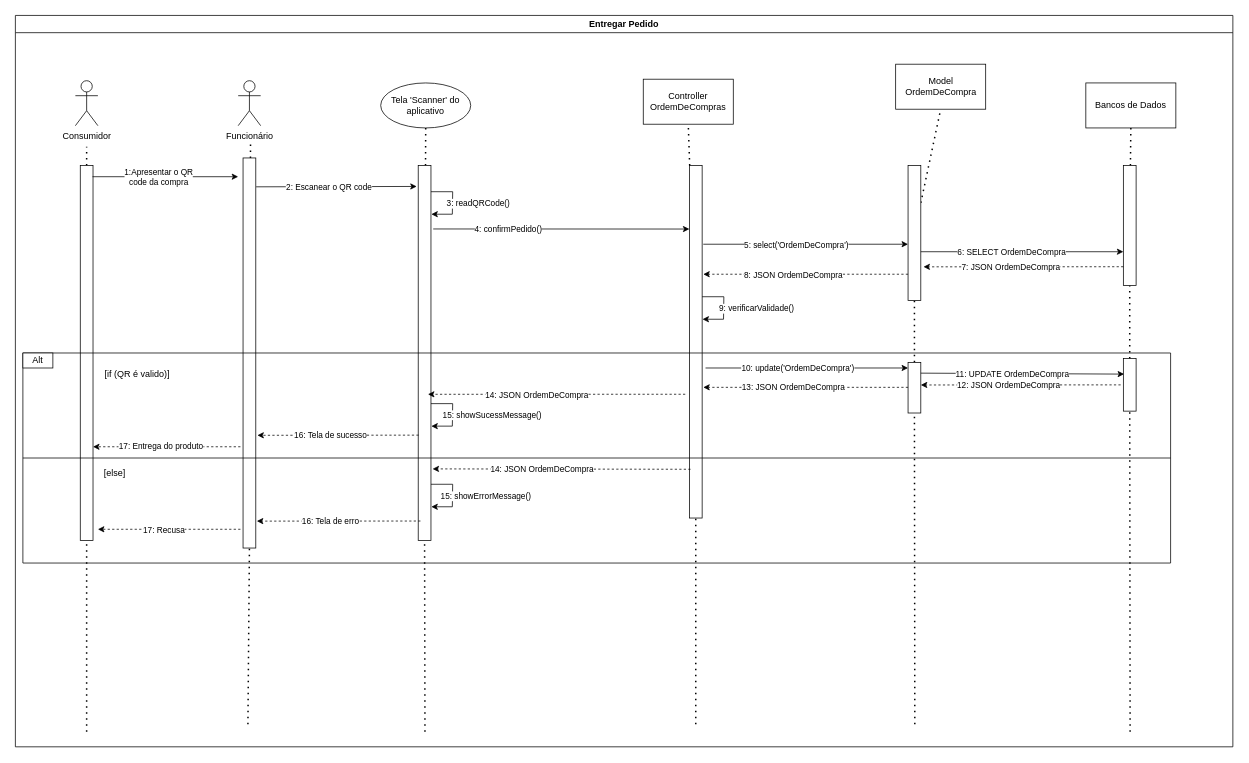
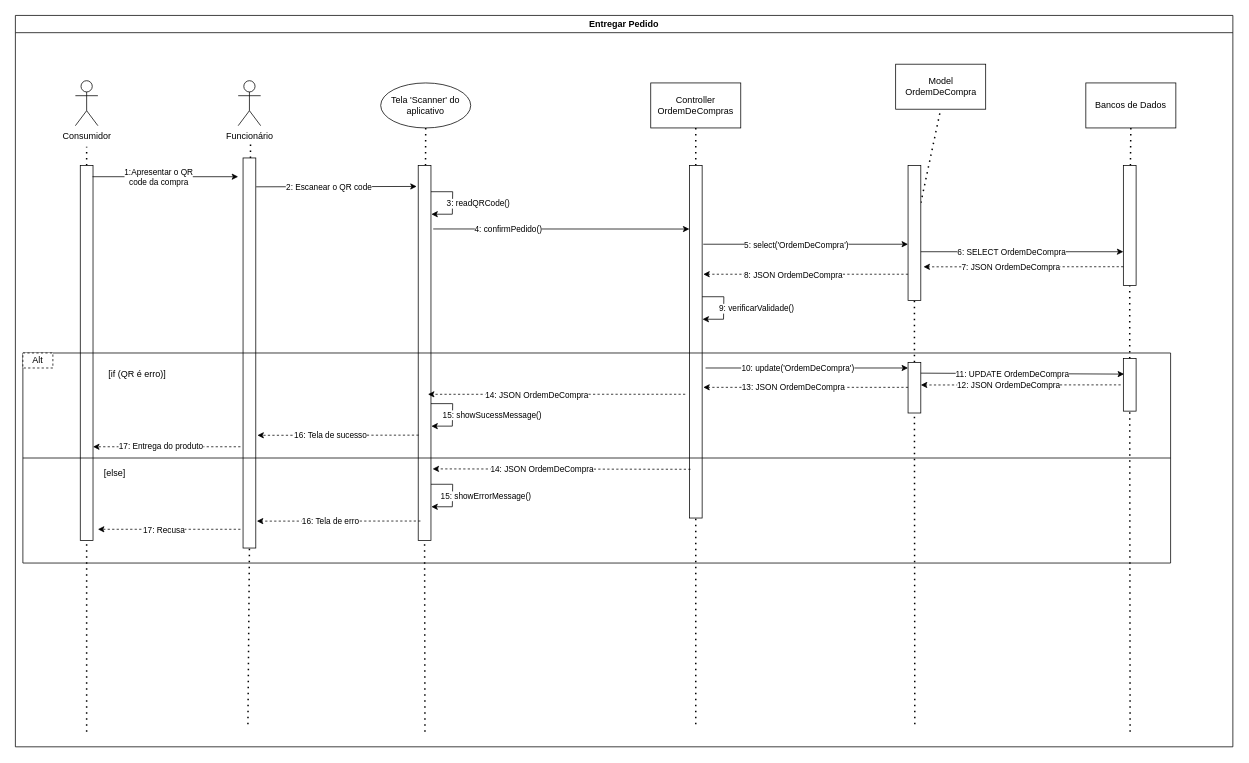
- <mxCell id="6" value="Controller&lt;br&gt;OrdemDeCompras" style="rounded=0;whiteSpace=wrap;html=1;" parent="2" vertex="1"><mxGeometry x="837" y="85" width="120" height="60" as="geometry" /></mxCell>
+ <mxCell id="6" value="Controller&lt;br&gt;OrdemDeCompras" style="rounded=0;whiteSpace=wrap;html=1;" parent="2" vertex="1"><mxGeometry x="847" y="90" width="120" height="60" as="geometry" /></mxCell>
- <mxCell id="46" value="Alt" style="rounded=0;whiteSpace=wrap;html=1;" parent="45" vertex="1"><mxGeometry width="40" height="20" as="geometry" /></mxCell>
+ <mxCell id="46" value="Alt" style="rounded=0;whiteSpace=wrap;html=1;dashed=1;" parent="45" vertex="1"><mxGeometry width="40" height="20" as="geometry" /></mxCell>
- <mxCell id="48" value="[if (QR é valido)]" style="text;html=1;align=center;verticalAlign=middle;resizable=0;points=[];autosize=1;strokeColor=none;fillColor=none;" parent="45" vertex="1"><mxGeometry x="97" y="12.5" width="110" height="30" as="geometry" /></mxCell>
+ <mxCell id="48" value="[if (QR é erro)]" style="text;html=1;align=center;verticalAlign=middle;resizable=0;points=[];autosize=1;strokeColor=none;fillColor=none;" parent="45" vertex="1"><mxGeometry x="97" y="12.5" width="110" height="30" as="geometry" /></mxCell>
